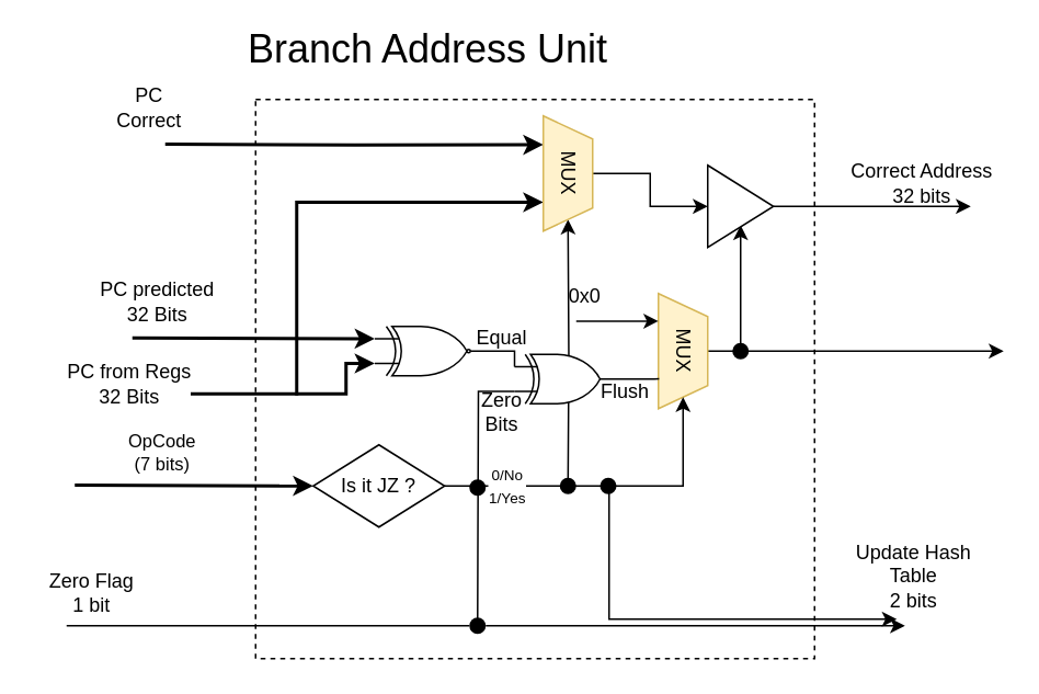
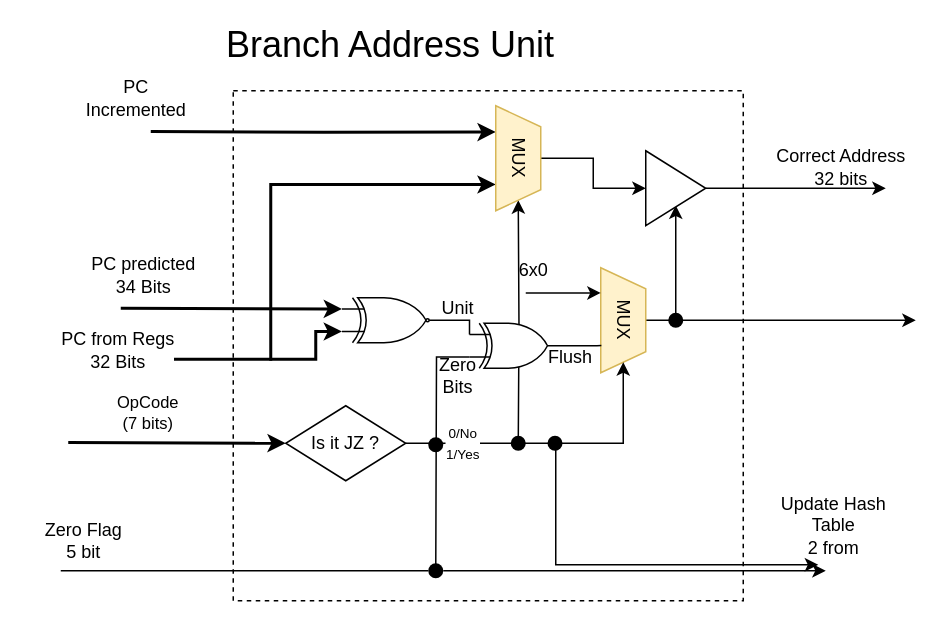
- <mxCell id="28" value="PC&lt;br&gt;Correct" style="text;html=1;align=center;verticalAlign=middle;resizable=0;points=[];autosize=1;" parent="1" vertex="1"><mxGeometry x="50" y="50" width="80" height="30" as="geometry" /></mxCell>
+ <mxCell id="28" value="PC&lt;br&gt;Incremented" style="text;html=1;align=center;verticalAlign=middle;resizable=0;points=[];autosize=1;" parent="1" vertex="1"><mxGeometry x="50" y="50" width="80" height="30" as="geometry" /></mxCell>
- <mxCell id="14" value="0x0" style="text;html=1;align=center;verticalAlign=middle;resizable=0;points=[];autosize=1;" parent="1" vertex="1"><mxGeometry x="340" y="170" width="30" height="20" as="geometry" /></mxCell>
+ <mxCell id="14" value="6x0" style="text;html=1;align=center;verticalAlign=middle;resizable=0;points=[];autosize=1;" parent="1" vertex="1"><mxGeometry x="340" y="170" width="30" height="20" as="geometry" /></mxCell>
- <mxCell id="12" value="PC predicted&lt;br&gt;32 Bits" style="text;html=1;align=center;verticalAlign=middle;resizable=0;points=[];autosize=1;" parent="1" vertex="1"><mxGeometry x="50" y="168" width="90" height="30" as="geometry" /></mxCell>
+ <mxCell id="12" value="PC predicted&lt;br&gt;34 Bits" style="text;html=1;align=center;verticalAlign=middle;resizable=0;points=[];autosize=1;" parent="1" vertex="1"><mxGeometry x="50" y="168" width="90" height="30" as="geometry" /></mxCell>
- <mxCell id="37" value="Equal" style="text;html=1;strokeColor=none;fillColor=none;align=center;verticalAlign=middle;whiteSpace=wrap;rounded=0;" vertex="1" parent="1"><mxGeometry x="285" y="195" width="40" height="20" as="geometry" /></mxCell>
+ <mxCell id="37" value="Unit" style="text;html=1;strokeColor=none;fillColor=none;align=center;verticalAlign=middle;whiteSpace=wrap;rounded=0;" vertex="1" parent="1"><mxGeometry x="285" y="195" width="40" height="20" as="geometry" /></mxCell>
- <mxCell id="16" value="Update Hash&lt;br&gt;Table&lt;br&gt;2 bits" style="text;html=1;align=center;verticalAlign=middle;resizable=0;points=[];autosize=1;" parent="1" vertex="1"><mxGeometry x="510" y="325" width="90" height="50" as="geometry" /></mxCell>
+ <mxCell id="16" value="Update Hash&lt;br&gt;Table&lt;br&gt;2 from" style="text;html=1;align=center;verticalAlign=middle;resizable=0;points=[];autosize=1;" parent="1" vertex="1"><mxGeometry x="510" y="325" width="90" height="50" as="geometry" /></mxCell>
- <mxCell id="18" value="Zero Flag&lt;br&gt;1 bit" style="text;html=1;align=center;verticalAlign=middle;resizable=0;points=[];autosize=1;" parent="1" vertex="1"><mxGeometry x="20" y="345" width="70" height="30" as="geometry" /></mxCell>
+ <mxCell id="18" value="Zero Flag&lt;br&gt;5 bit" style="text;html=1;align=center;verticalAlign=middle;resizable=0;points=[];autosize=1;" parent="1" vertex="1"><mxGeometry x="20" y="345" width="70" height="30" as="geometry" /></mxCell>
